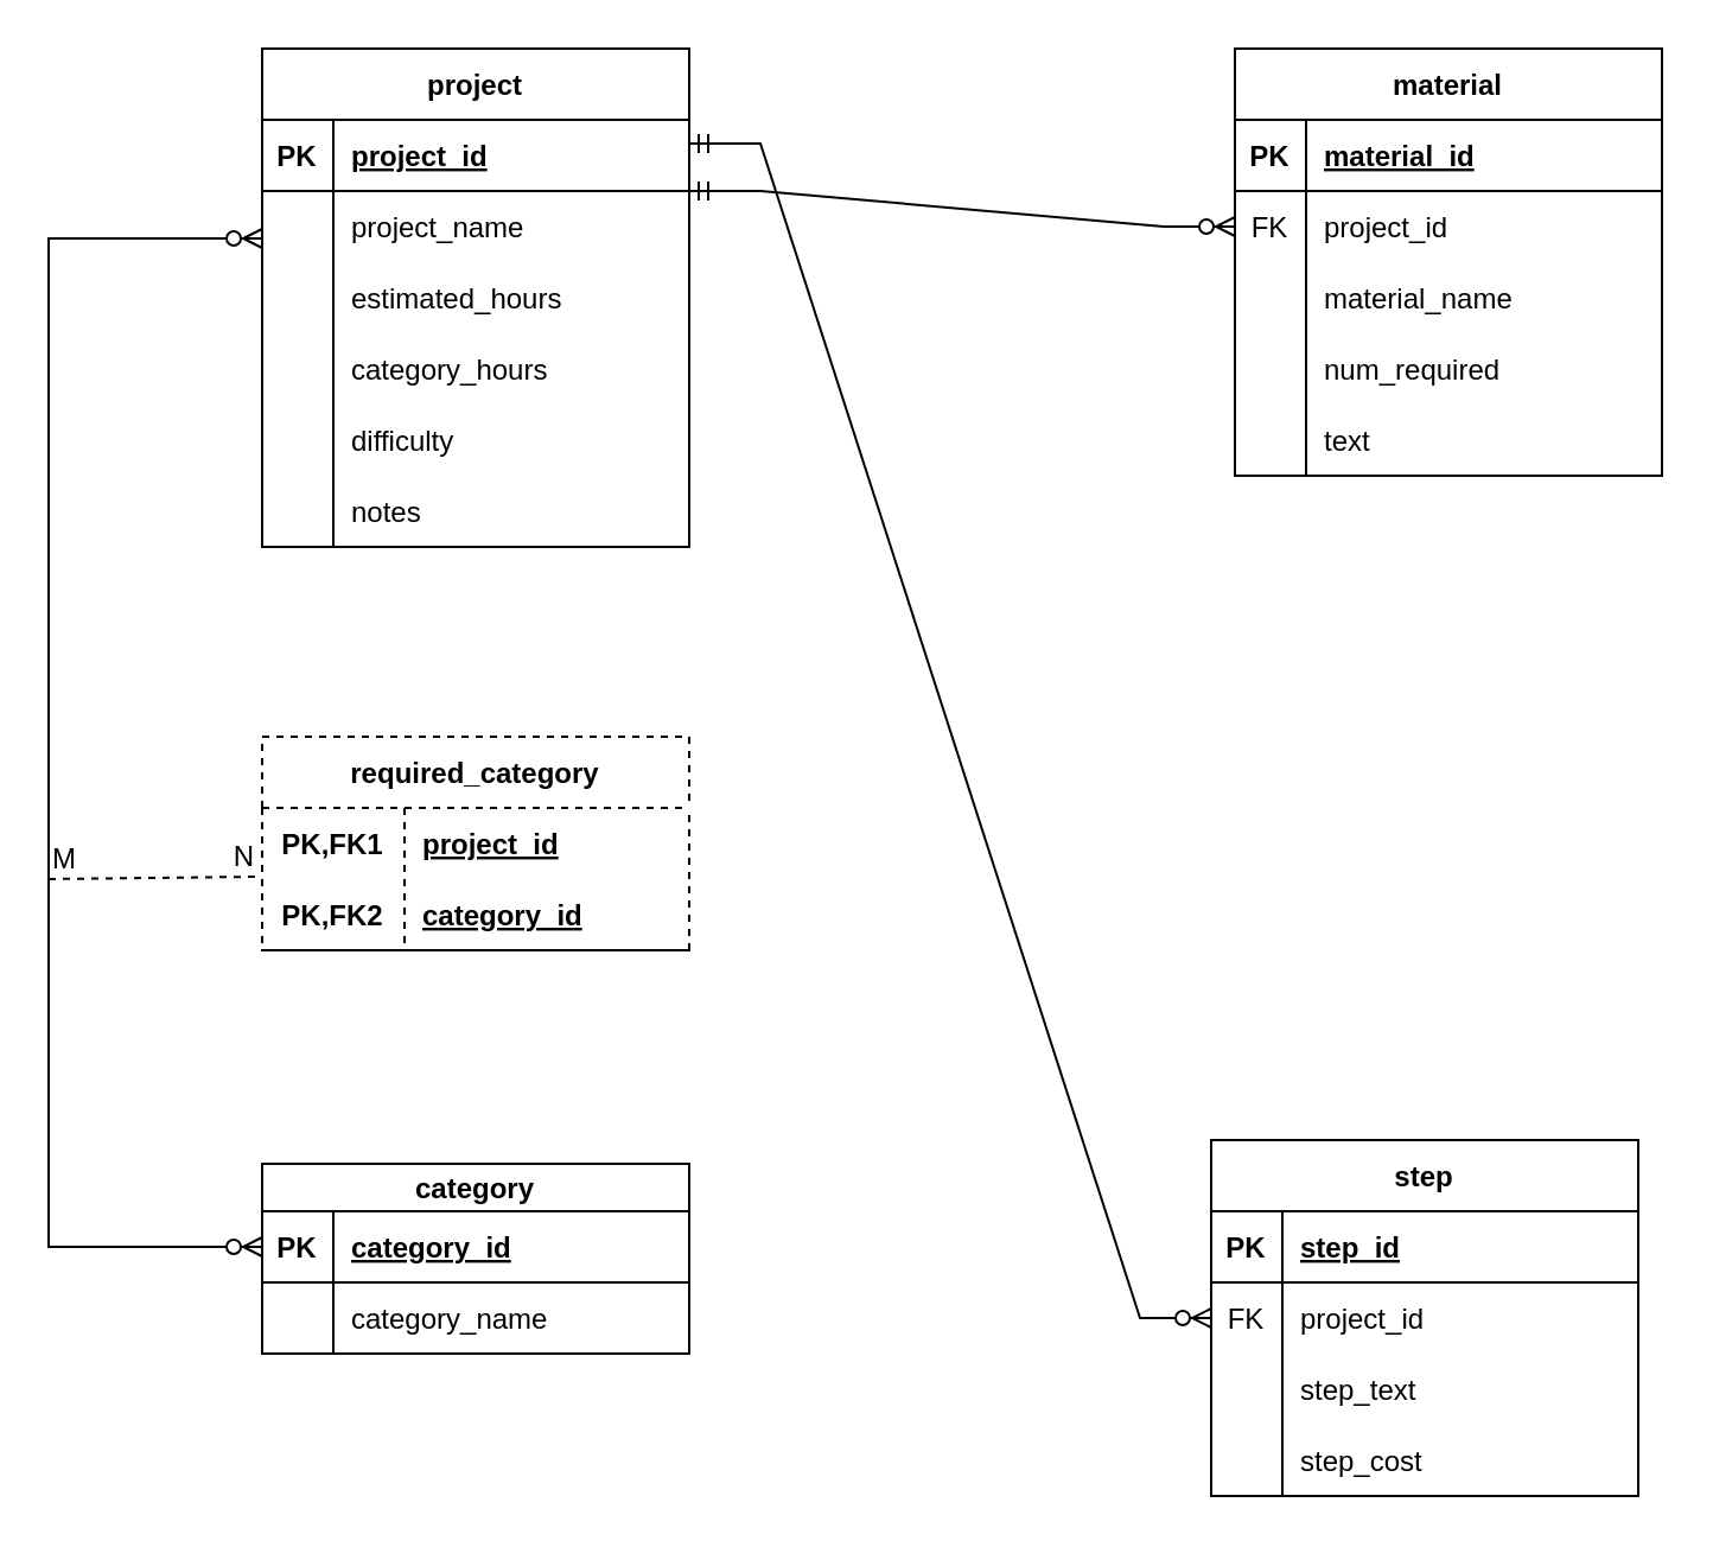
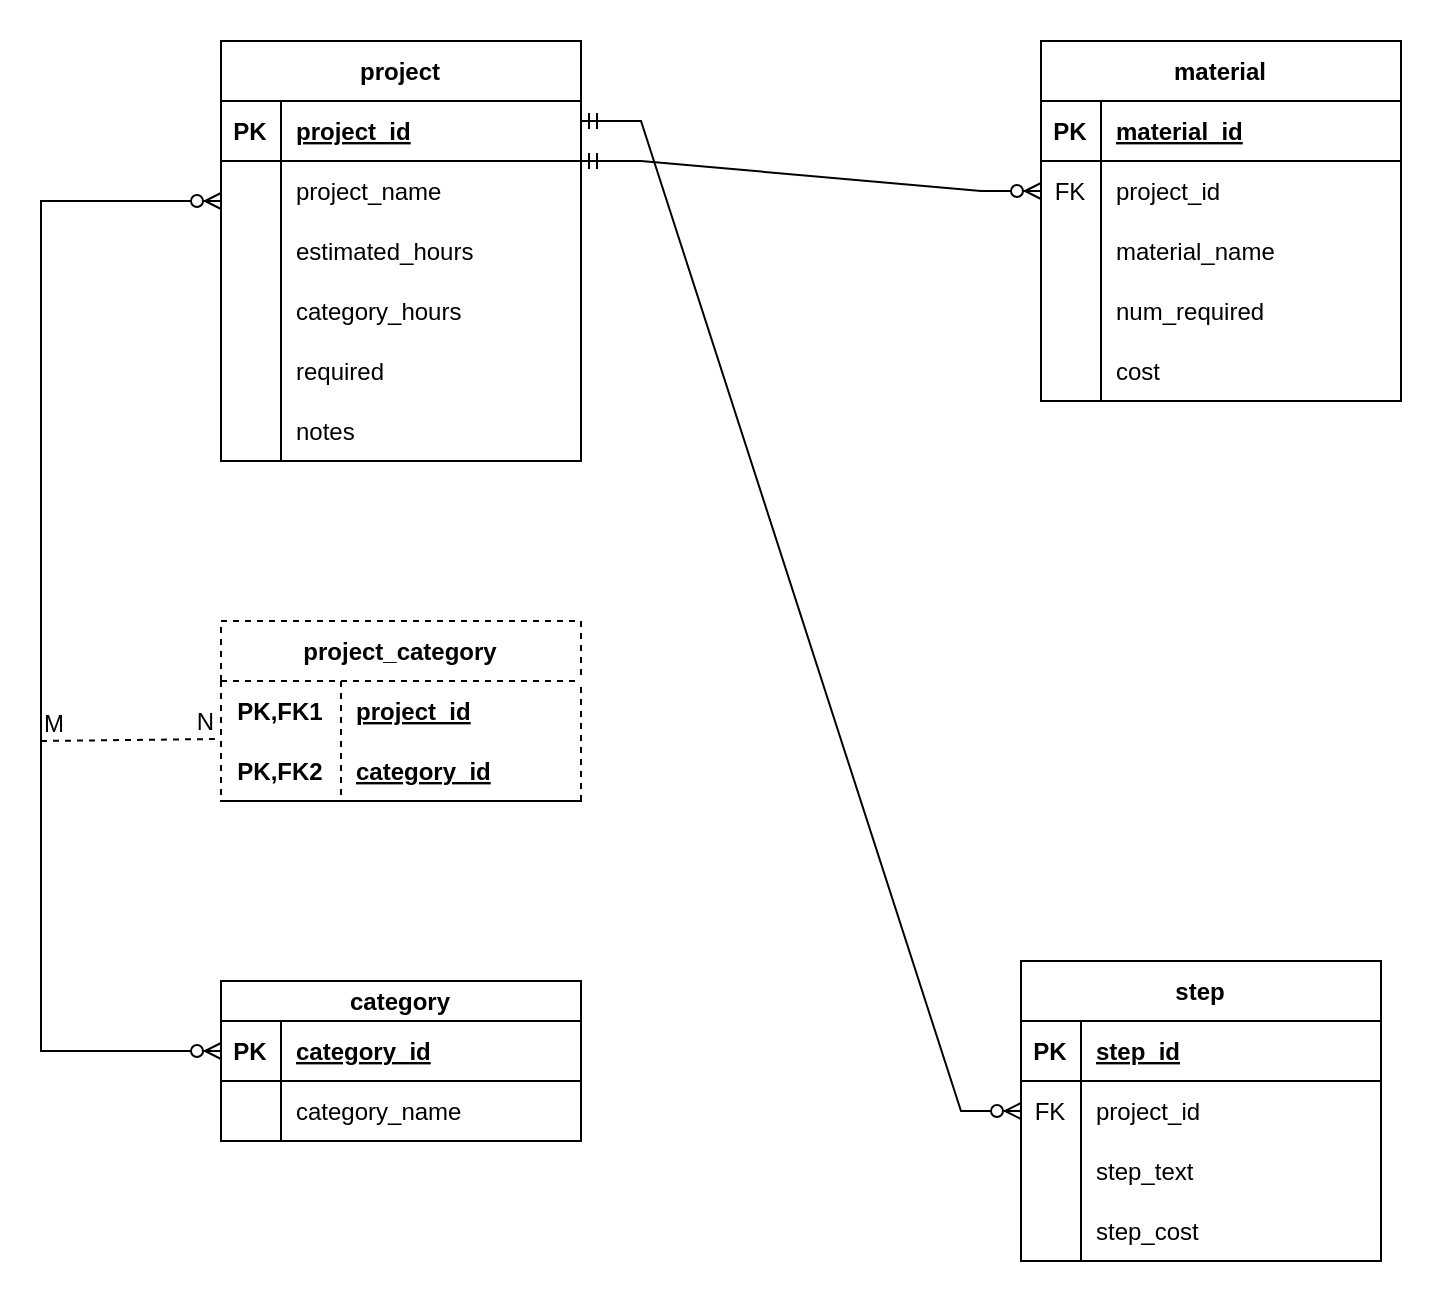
- <mxCell id="24" value="difficulty" style="shape=partialRectangle;connectable=0;fillColor=none;top=0;left=0;bottom=0;right=0;align=left;spacingLeft=6;overflow=hidden;" vertex="1" parent="22"><mxGeometry x="30" width="150" height="30" as="geometry"><mxRectangle width="150" height="30" as="alternateBounds" /></mxGeometry></mxCell>
+ <mxCell id="24" value="required" style="shape=partialRectangle;connectable=0;fillColor=none;top=0;left=0;bottom=0;right=0;align=left;spacingLeft=6;overflow=hidden;" vertex="1" parent="22"><mxGeometry x="30" width="150" height="30" as="geometry"><mxRectangle width="150" height="30" as="alternateBounds" /></mxGeometry></mxCell>
- <mxCell id="56" value="text" style="shape=partialRectangle;connectable=0;fillColor=none;top=0;left=0;bottom=0;right=0;align=left;spacingLeft=6;overflow=hidden;" vertex="1" parent="54"><mxGeometry x="30" width="150" height="30" as="geometry"><mxRectangle width="150" height="30" as="alternateBounds" /></mxGeometry></mxCell>
+ <mxCell id="56" value="cost" style="shape=partialRectangle;connectable=0;fillColor=none;top=0;left=0;bottom=0;right=0;align=left;spacingLeft=6;overflow=hidden;" vertex="1" parent="54"><mxGeometry x="30" width="150" height="30" as="geometry"><mxRectangle width="150" height="30" as="alternateBounds" /></mxGeometry></mxCell>
- <mxCell id="57" value="required_category" style="shape=table;startSize=30;container=1;collapsible=1;childLayout=tableLayout;fixedRows=1;rowLines=0;fontStyle=1;align=center;resizeLast=1;dashed=1;" vertex="1" parent="1"><mxGeometry x="110" y="310" width="180" height="90" as="geometry" /></mxCell>
+ <mxCell id="57" value="project_category" style="shape=table;startSize=30;container=1;collapsible=1;childLayout=tableLayout;fixedRows=1;rowLines=0;fontStyle=1;align=center;resizeLast=1;dashed=1;" vertex="1" parent="1"><mxGeometry x="110" y="310" width="180" height="90" as="geometry" /></mxCell>
